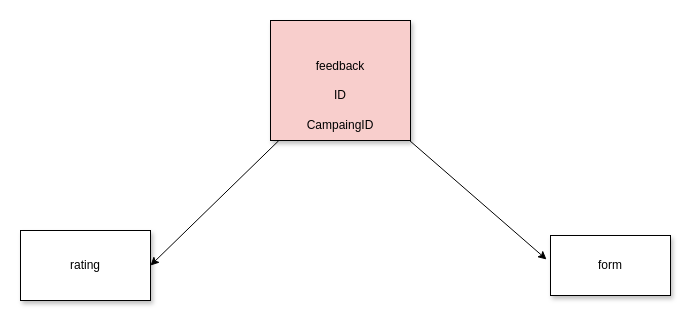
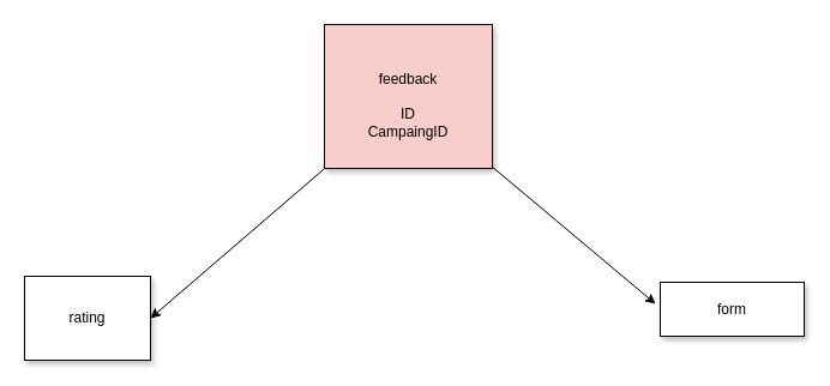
- <mxCell id="7" value="CampaingID" style="text;strokeColor=none;align=center;fillColor=none;html=1;verticalAlign=middle;whiteSpace=wrap;rounded=0;shadow=1;" parent="1" vertex="1"><mxGeometry x="310" y="110" width="60" height="30" as="geometry" /></mxCell>
+ <mxCell id="7" value="CampaingID" style="text;strokeColor=none;align=center;fillColor=none;html=1;verticalAlign=middle;whiteSpace=wrap;rounded=0;shadow=1;" parent="1" vertex="1"><mxGeometry x="310" y="95" width="60" height="30" as="geometry" /></mxCell>
- <mxCell id="5" value="rating" style="whiteSpace=wrap;html=1;shadow=1;" parent="1" vertex="1"><mxGeometry x="20" y="230" width="130" height="70" as="geometry" /></mxCell>
+ <mxCell id="5" value="rating" style="whiteSpace=wrap;html=1;shadow=1;" parent="1" vertex="1"><mxGeometry x="20" y="230" width="105" height="70" as="geometry" /></mxCell>
- <mxCell id="6" value="form" style="whiteSpace=wrap;html=1;shadow=1;" parent="1" vertex="1"><mxGeometry x="550" y="235" width="120" height="60" as="geometry" /></mxCell>
+ <mxCell id="6" value="form" style="whiteSpace=wrap;html=1;shadow=1;" parent="1" vertex="1"><mxGeometry x="550" y="235" width="120" height="45" as="geometry" /></mxCell>
